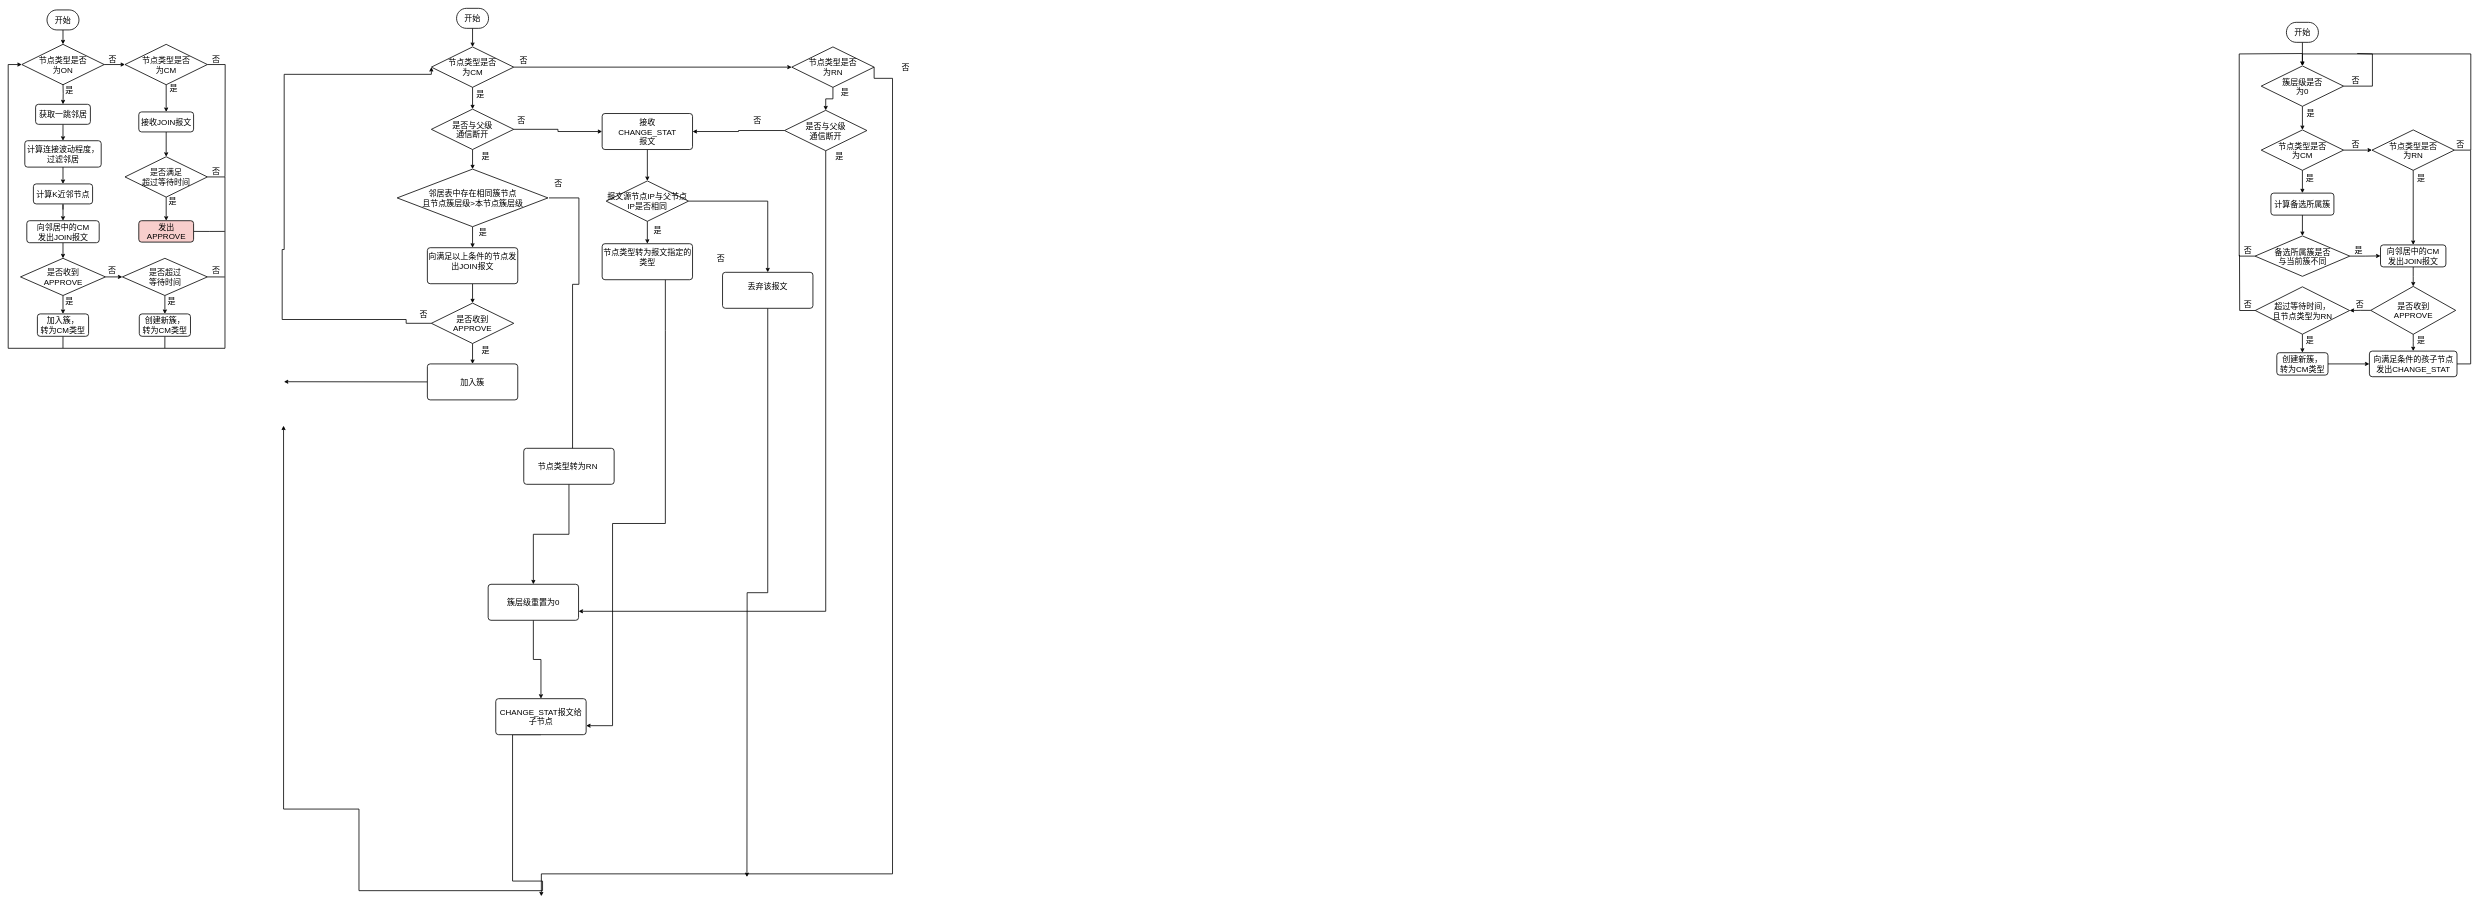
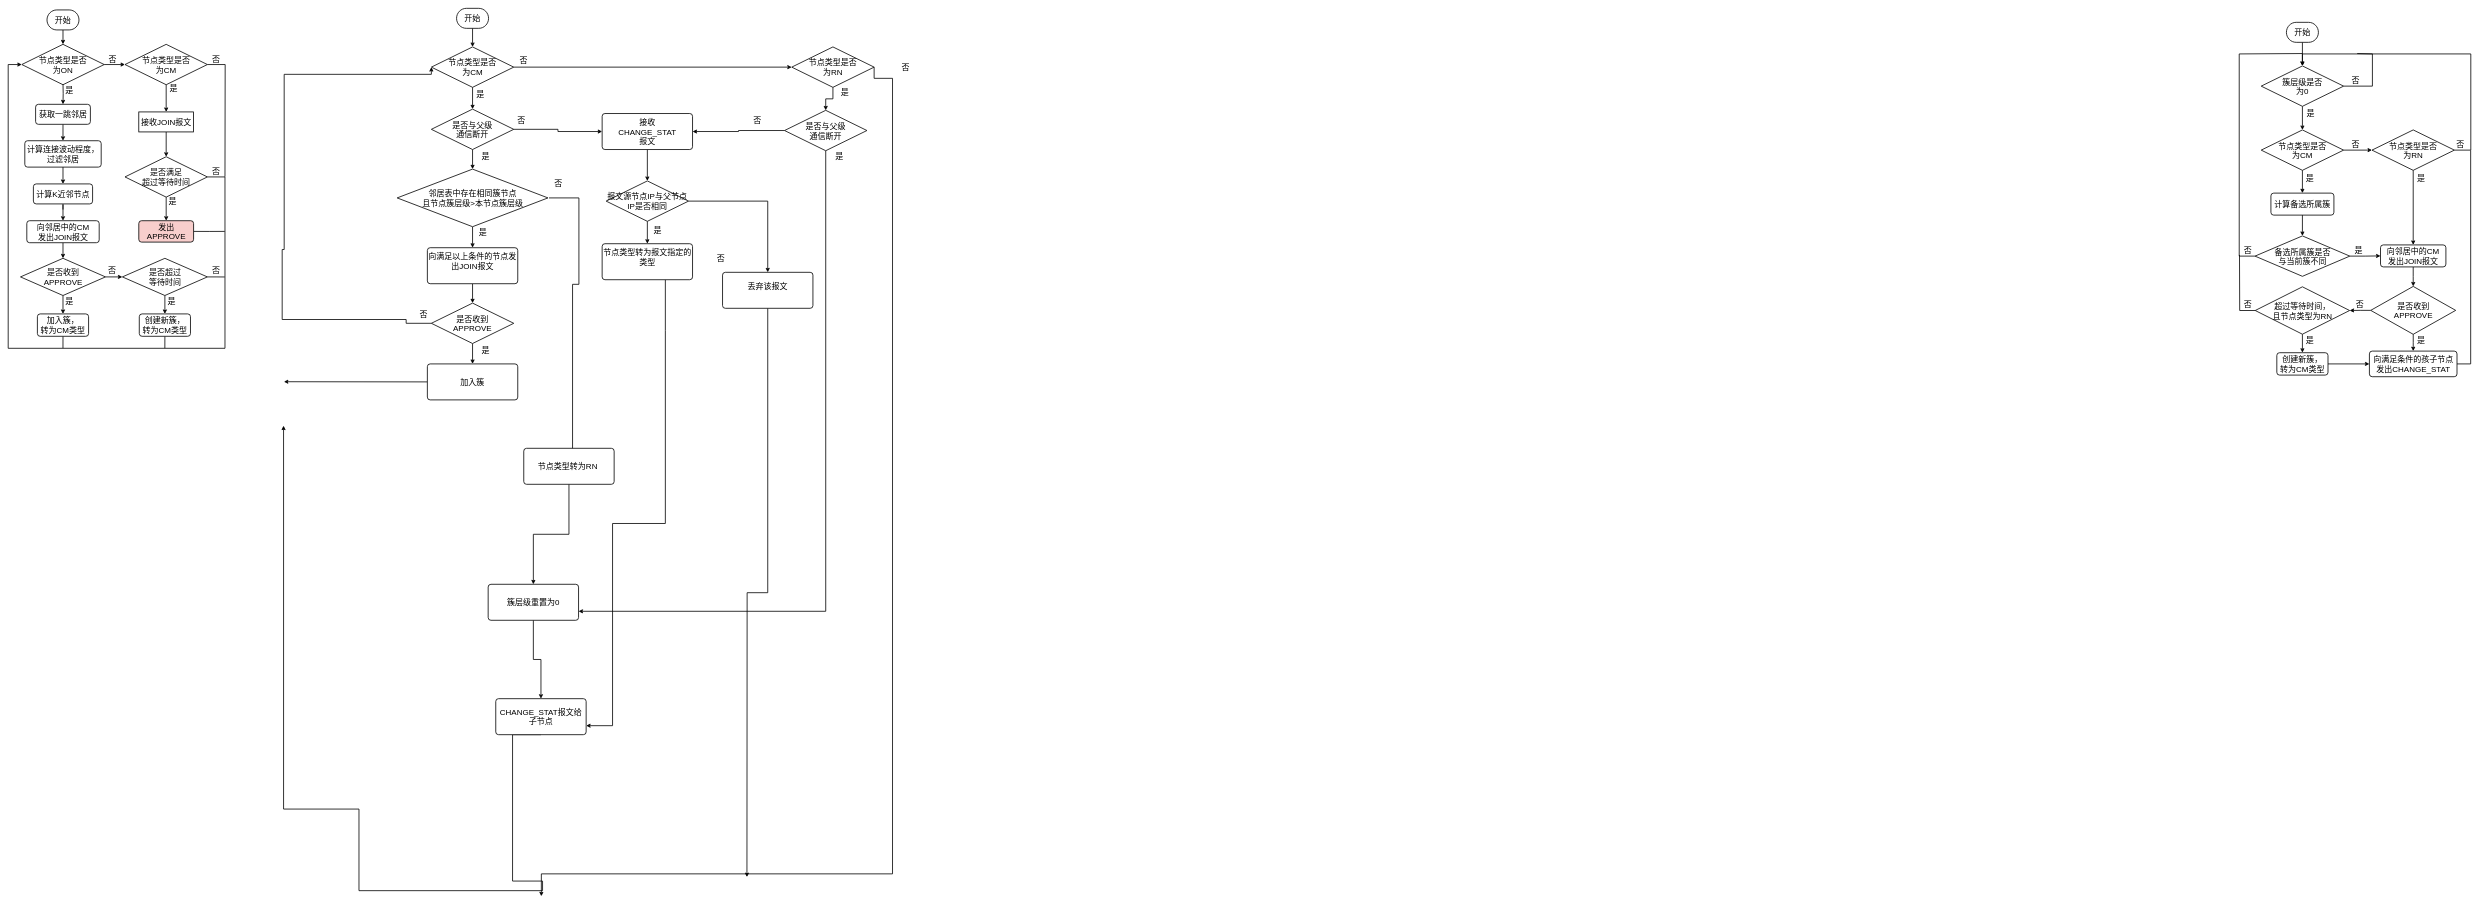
- <mxCell id="34" value="接收JOIN报文" style="rounded=1;whiteSpace=wrap;html=1;absoluteArcSize=1;arcSize=14;strokeWidth=2;fontSize=20;" vertex="1" parent="1"><mxGeometry x="346.5" y="279" width="137" height="50" as="geometry" /></mxCell>
+ <mxCell id="34" value="接收JOIN报文" style="whiteSpace=wrap;html=1;absoluteArcSize=1;arcSize=14;strokeWidth=2;fontSize=20;rounded=0;" vertex="1" parent="1"><mxGeometry x="346.5" y="279" width="137" height="50" as="geometry" /></mxCell>
